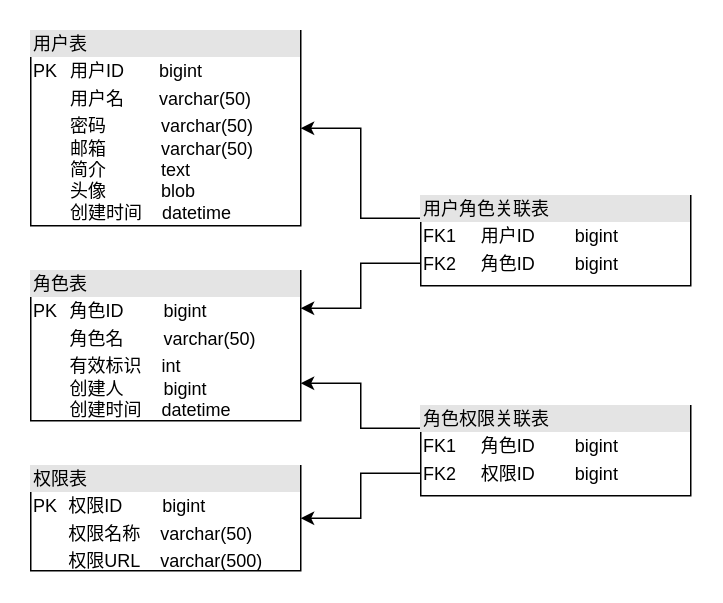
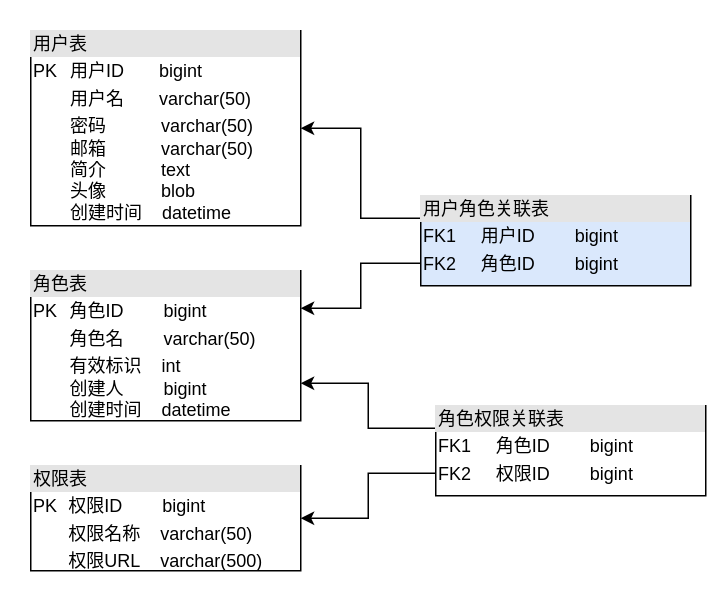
- <mxCell id="7" value="&lt;div style=&quot;box-sizing: border-box ; width: 100% ; background: #e4e4e4 ; padding: 2px&quot;&gt;用户角色关联表&lt;/div&gt;&lt;table style=&quot;width: 100% ; font-size: 1em&quot; cellpadding=&quot;2&quot; cellspacing=&quot;0&quot;&gt;&lt;tbody&gt;&lt;tr&gt;&lt;td&gt;FK1&lt;/td&gt;&lt;td&gt;用户ID&amp;nbsp; &amp;nbsp; &amp;nbsp; &amp;nbsp; bigint&lt;/td&gt;&lt;/tr&gt;&lt;tr&gt;&lt;td&gt;FK2&lt;/td&gt;&lt;td&gt;角色ID&amp;nbsp; &amp;nbsp; &amp;nbsp; &amp;nbsp; bigint&lt;/td&gt;&lt;/tr&gt;&lt;/tbody&gt;&lt;/table&gt;" style="verticalAlign=top;align=left;overflow=fill;html=1;" vertex="1" parent="1"><mxGeometry x="280" y="130" width="180" height="60" as="geometry" /></mxCell>
+ <mxCell id="7" value="&lt;div style=&quot;box-sizing: border-box ; width: 100% ; background: #e4e4e4 ; padding: 2px&quot;&gt;用户角色关联表&lt;/div&gt;&lt;table style=&quot;width: 100% ; font-size: 1em&quot; cellpadding=&quot;2&quot; cellspacing=&quot;0&quot;&gt;&lt;tbody&gt;&lt;tr&gt;&lt;td&gt;FK1&lt;/td&gt;&lt;td&gt;用户ID&amp;nbsp; &amp;nbsp; &amp;nbsp; &amp;nbsp; bigint&lt;/td&gt;&lt;/tr&gt;&lt;tr&gt;&lt;td&gt;FK2&lt;/td&gt;&lt;td&gt;角色ID&amp;nbsp; &amp;nbsp; &amp;nbsp; &amp;nbsp; bigint&lt;/td&gt;&lt;/tr&gt;&lt;/tbody&gt;&lt;/table&gt;" style="verticalAlign=top;align=left;overflow=fill;html=1;fillColor=#dae8fc;" vertex="1" parent="1"><mxGeometry x="280" y="130" width="180" height="60" as="geometry" /></mxCell>
- <mxCell id="10" value="&lt;div style=&quot;box-sizing: border-box ; width: 100% ; background: #e4e4e4 ; padding: 2px&quot;&gt;角色权限关联表&lt;/div&gt;&lt;table style=&quot;width: 100% ; font-size: 1em&quot; cellpadding=&quot;2&quot; cellspacing=&quot;0&quot;&gt;&lt;tbody&gt;&lt;tr&gt;&lt;td&gt;FK1&lt;/td&gt;&lt;td&gt;角色ID&amp;nbsp; &amp;nbsp; &amp;nbsp; &amp;nbsp; bigint&lt;/td&gt;&lt;/tr&gt;&lt;tr&gt;&lt;td&gt;FK2&lt;/td&gt;&lt;td&gt;权限ID&amp;nbsp; &amp;nbsp; &amp;nbsp; &amp;nbsp; bigint&lt;/td&gt;&lt;/tr&gt;&lt;/tbody&gt;&lt;/table&gt;" style="verticalAlign=top;align=left;overflow=fill;html=1;" vertex="1" parent="1"><mxGeometry x="280" y="270" width="180" height="60" as="geometry" /></mxCell>
+ <mxCell id="10" value="&lt;div style=&quot;box-sizing: border-box ; width: 100% ; background: #e4e4e4 ; padding: 2px&quot;&gt;角色权限关联表&lt;/div&gt;&lt;table style=&quot;width: 100% ; font-size: 1em&quot; cellpadding=&quot;2&quot; cellspacing=&quot;0&quot;&gt;&lt;tbody&gt;&lt;tr&gt;&lt;td&gt;FK1&lt;/td&gt;&lt;td&gt;角色ID&amp;nbsp; &amp;nbsp; &amp;nbsp; &amp;nbsp; bigint&lt;/td&gt;&lt;/tr&gt;&lt;tr&gt;&lt;td&gt;FK2&lt;/td&gt;&lt;td&gt;权限ID&amp;nbsp; &amp;nbsp; &amp;nbsp; &amp;nbsp; bigint&lt;/td&gt;&lt;/tr&gt;&lt;/tbody&gt;&lt;/table&gt;" style="verticalAlign=top;align=left;overflow=fill;html=1;" vertex="1" parent="1"><mxGeometry x="290" y="270" width="180" height="60" as="geometry" /></mxCell>
